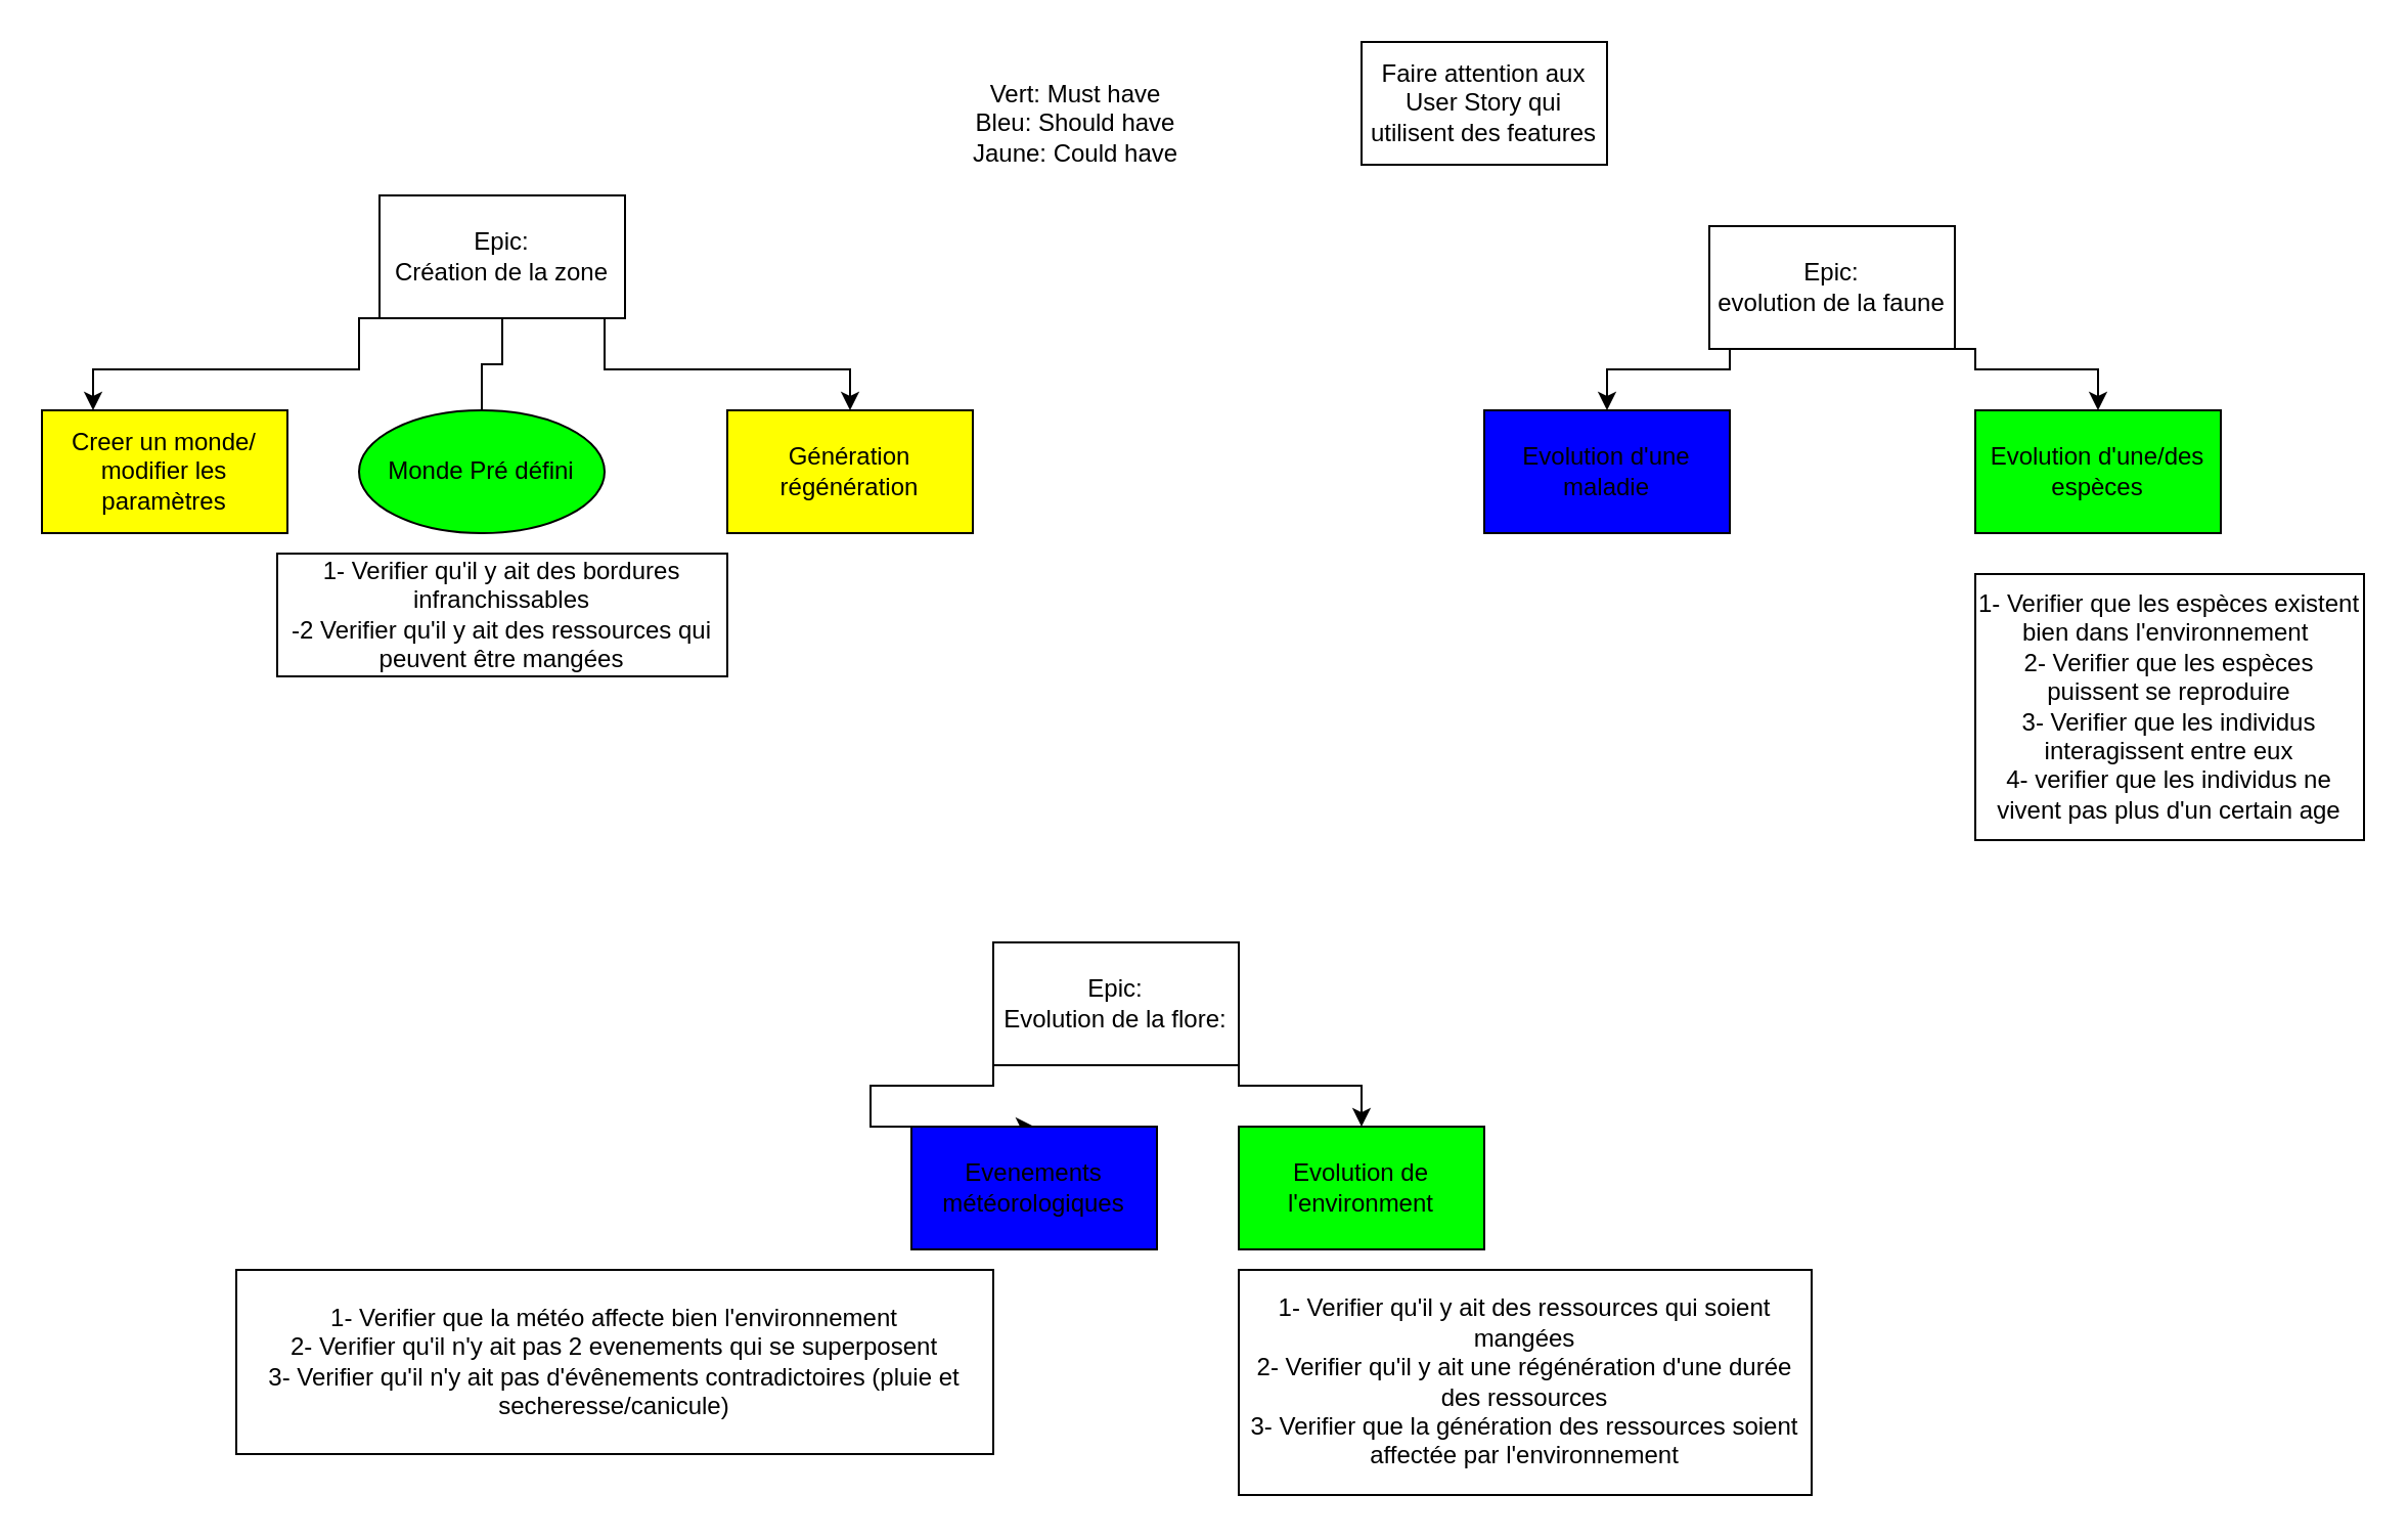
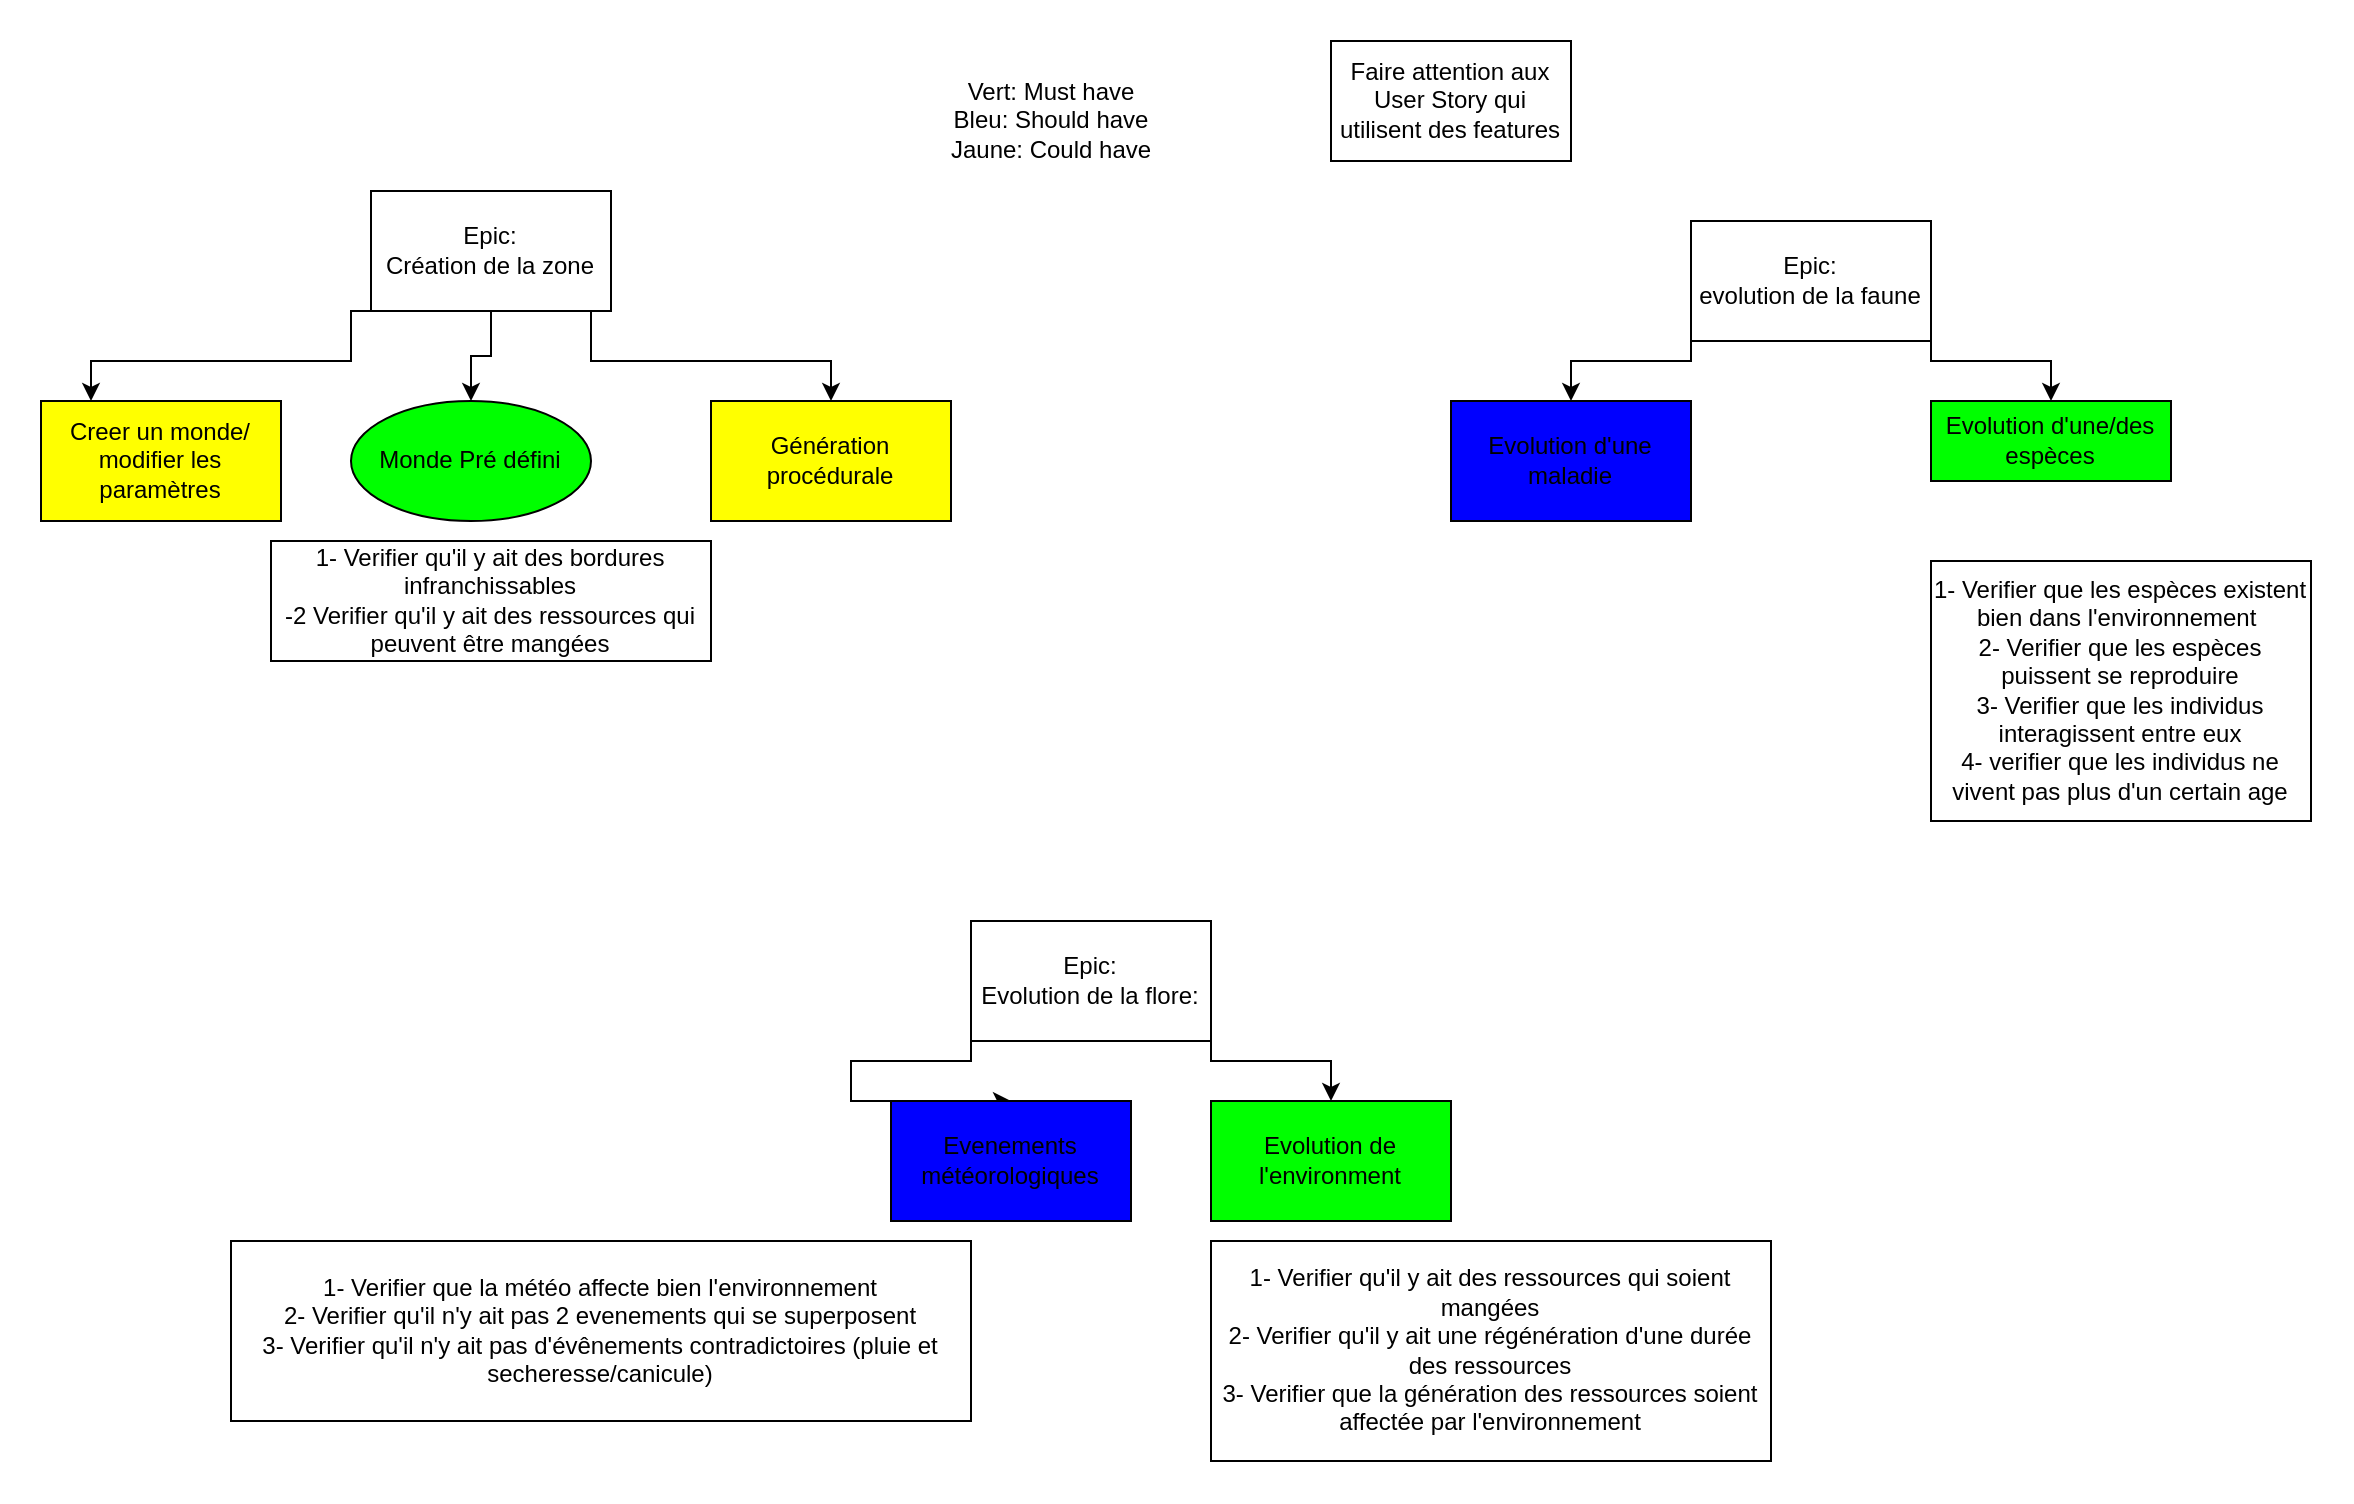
- <mxCell id="4" value="Epic:&lt;div&gt;evolution de la faune&lt;/div&gt;" style="rounded=0;whiteSpace=wrap;html=1;" vertex="1" parent="1"><mxGeometry x="835" y="110" width="120" height="60" as="geometry" /></mxCell>
+ <mxCell id="4" value="Epic:&lt;div&gt;evolution de la faune&lt;/div&gt;" style="rounded=0;whiteSpace=wrap;html=1;" vertex="1" parent="1"><mxGeometry x="845" y="110" width="120" height="60" as="geometry" /></mxCell>
- <mxCell id="8" style="edgeStyle=orthogonalEdgeStyle;rounded=0;orthogonalLoop=1;jettySize=auto;html=1;exitX=0.5;exitY=1;exitDx=0;exitDy=0;entryX=0.5;entryY=0;entryDx=0;entryDy=0;endArrow=none;" edge="1" parent="1" source="10" target="11"><mxGeometry relative="1" as="geometry" /></mxCell>
+ <mxCell id="8" style="edgeStyle=orthogonalEdgeStyle;rounded=0;orthogonalLoop=1;jettySize=auto;html=1;exitX=0.5;exitY=1;exitDx=0;exitDy=0;entryX=0.5;entryY=0;entryDx=0;entryDy=0;" edge="1" parent="1" source="10" target="11"><mxGeometry relative="1" as="geometry" /></mxCell>
- <mxCell id="12" value="Génération régénération" style="rounded=0;whiteSpace=wrap;html=1;fillColor=#FFFF00;" vertex="1" parent="1"><mxGeometry x="355" y="200" width="120" height="60" as="geometry" /></mxCell>
+ <mxCell id="12" value="Génération procédurale" style="rounded=0;whiteSpace=wrap;html=1;fillColor=#FFFF00;" vertex="1" parent="1"><mxGeometry x="355" y="200" width="120" height="60" as="geometry" /></mxCell>
- <mxCell id="5" value="Evolution d'une/des espèces" style="rounded=0;whiteSpace=wrap;html=1;fillColor=#00FF00;" vertex="1" parent="1"><mxGeometry x="965" y="200" width="120" height="60" as="geometry" /></mxCell>
+ <mxCell id="5" value="Evolution d'une/des espèces" style="rounded=0;whiteSpace=wrap;html=1;fillColor=#00FF00;" vertex="1" parent="1"><mxGeometry x="965" y="200" width="120" height="40" as="geometry" /></mxCell>
